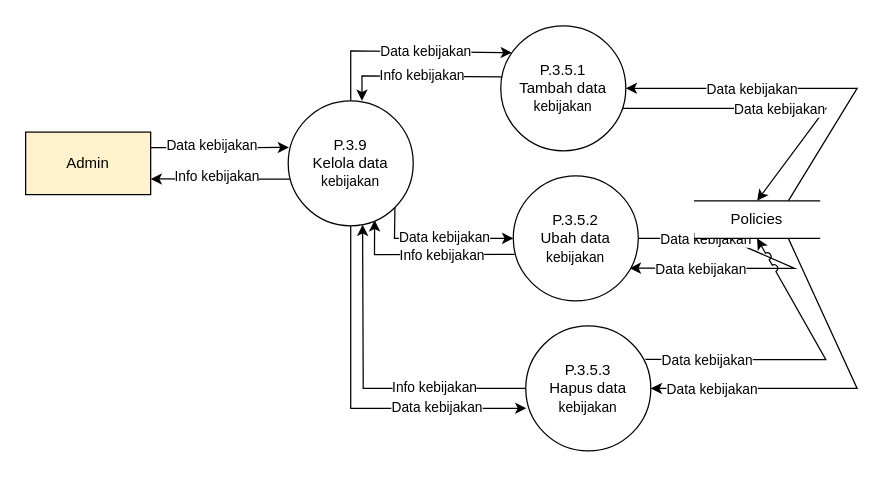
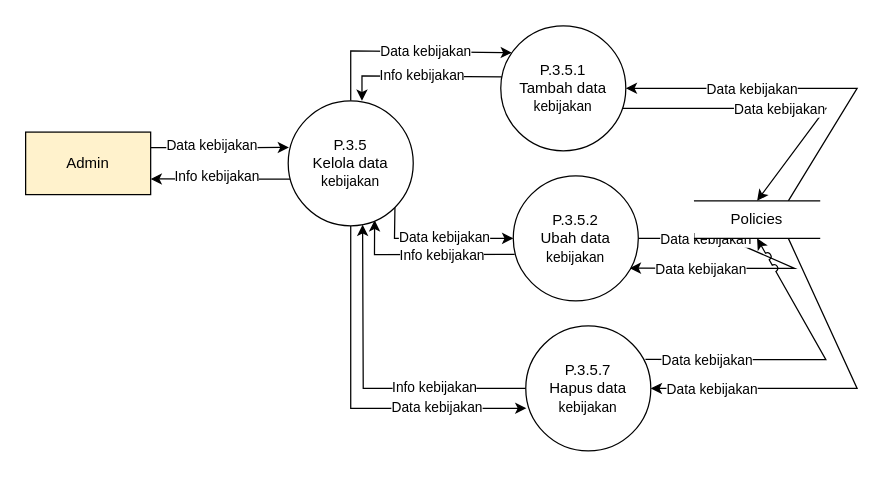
- <mxCell id="30" value="P.3.9&lt;div&gt;Kelola data&lt;/div&gt;&lt;div&gt;&lt;span style=&quot;color: rgb(0, 0, 0); font-size: 11px; text-wrap-mode: nowrap; background-color: rgb(255, 255, 255);&quot;&gt;kebijakan&lt;/span&gt;&lt;/div&gt;" style="shape=ellipse;html=1;dashed=0;whiteSpace=wrap;aspect=fixed;perimeter=ellipsePerimeter;" parent="1" vertex="1"><mxGeometry x="230" y="80" width="100" height="100" as="geometry" /></mxCell>
+ <mxCell id="30" value="P.3.5&lt;div&gt;Kelola data&lt;/div&gt;&lt;div&gt;&lt;span style=&quot;color: rgb(0, 0, 0); font-size: 11px; text-wrap-mode: nowrap; background-color: rgb(255, 255, 255);&quot;&gt;kebijakan&lt;/span&gt;&lt;/div&gt;" style="shape=ellipse;html=1;dashed=0;whiteSpace=wrap;aspect=fixed;perimeter=ellipsePerimeter;" parent="1" vertex="1"><mxGeometry x="230" y="80" width="100" height="100" as="geometry" /></mxCell>
- <mxCell id="34" value="P.3.5.3&lt;div&gt;Hapus data&lt;/div&gt;&lt;div&gt;&lt;span style=&quot;color: rgb(0, 0, 0); font-size: 11px; text-wrap-mode: nowrap; background-color: rgb(255, 255, 255);&quot;&gt;kebijakan&lt;/span&gt;&lt;/div&gt;" style="shape=ellipse;html=1;dashed=0;whiteSpace=wrap;aspect=fixed;perimeter=ellipsePerimeter;" parent="1" vertex="1"><mxGeometry x="420" y="260" width="100" height="100" as="geometry" /></mxCell>
+ <mxCell id="34" value="P.3.5.7&lt;div&gt;Hapus data&lt;/div&gt;&lt;div&gt;&lt;span style=&quot;color: rgb(0, 0, 0); font-size: 11px; text-wrap-mode: nowrap; background-color: rgb(255, 255, 255);&quot;&gt;kebijakan&lt;/span&gt;&lt;/div&gt;" style="shape=ellipse;html=1;dashed=0;whiteSpace=wrap;aspect=fixed;perimeter=ellipsePerimeter;" parent="1" vertex="1"><mxGeometry x="420" y="260" width="100" height="100" as="geometry" /></mxCell>
